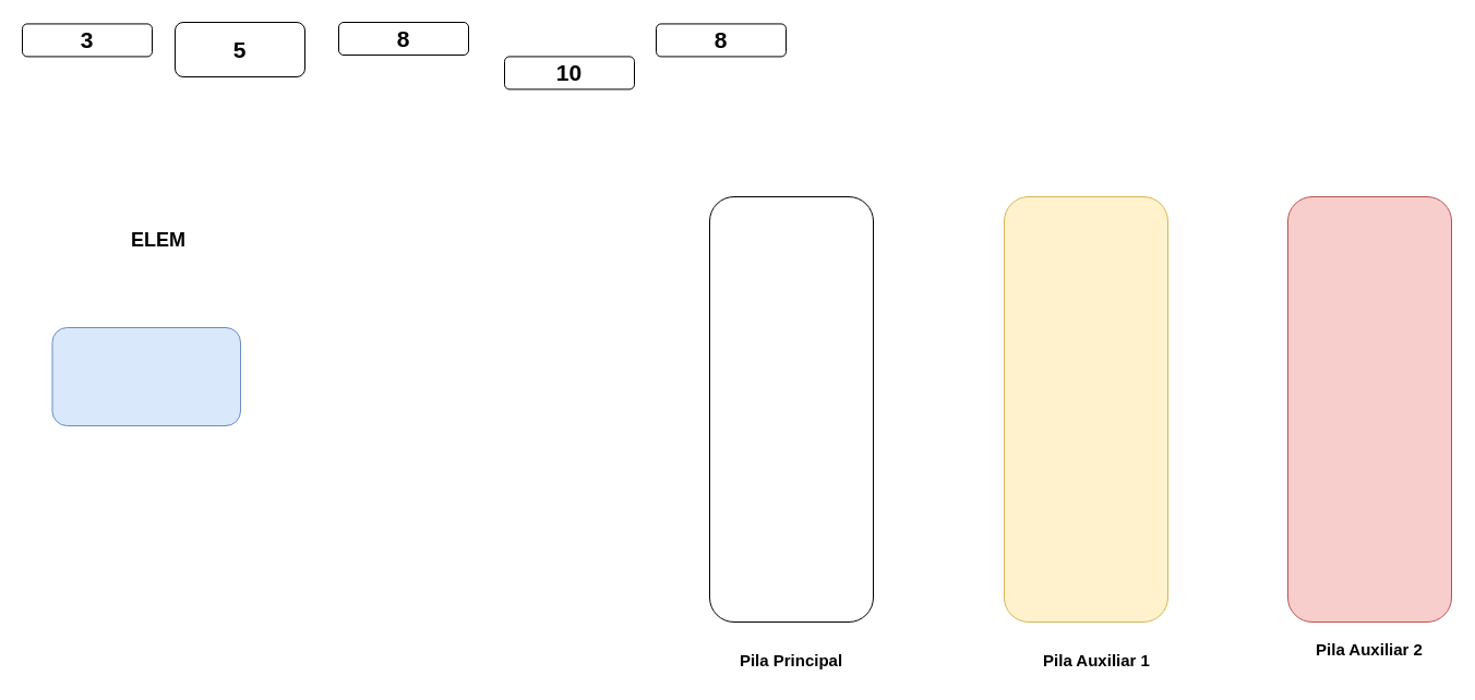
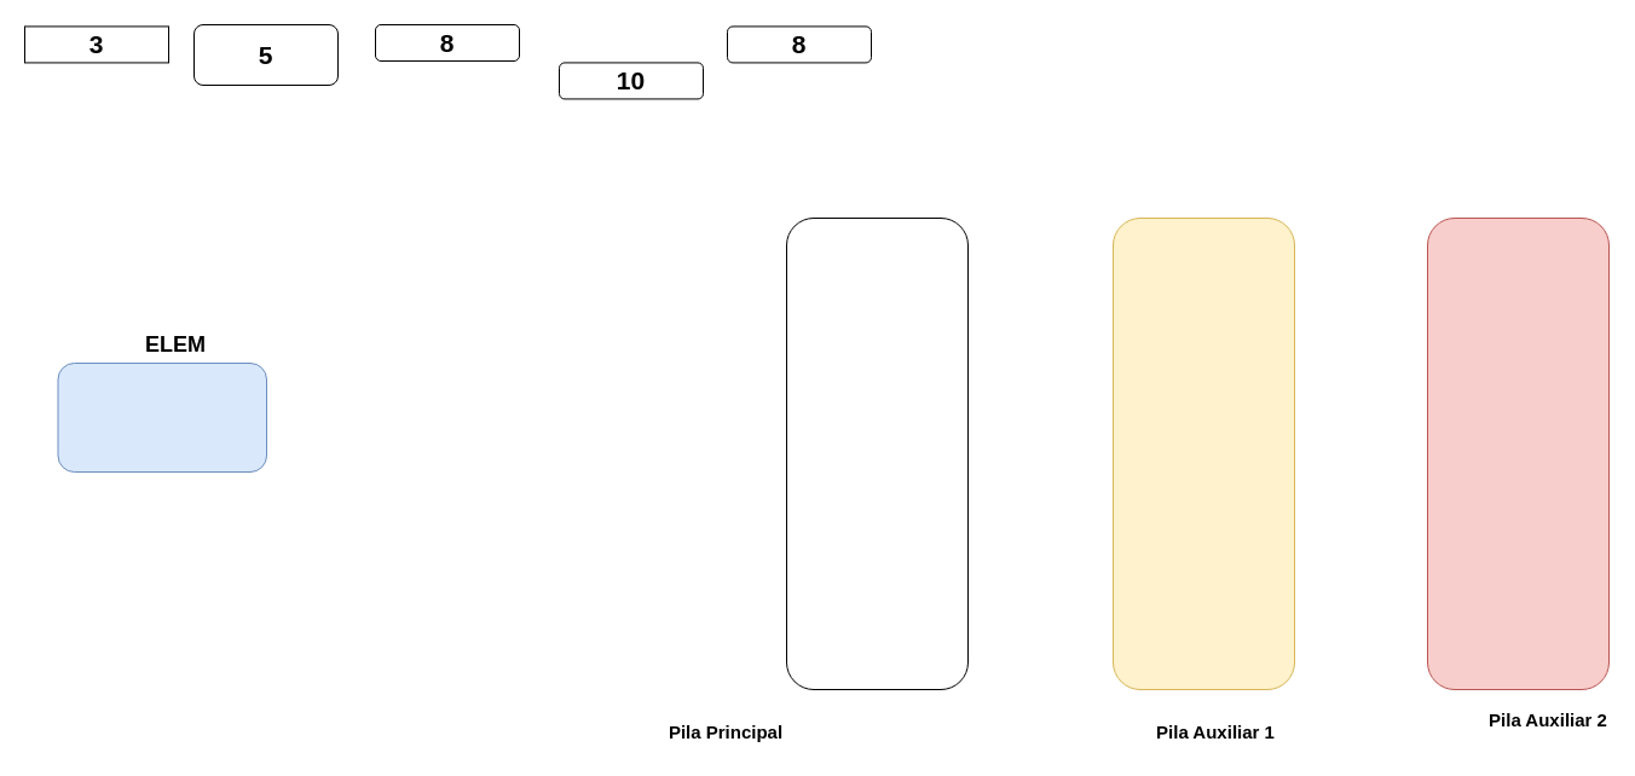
- <mxCell id="14" value="&lt;font style=&quot;font-size: 21px;&quot;&gt;&lt;b&gt;3&lt;/b&gt;&lt;/font&gt;" style="rounded=1;whiteSpace=wrap;html=1;" parent="1" vertex="1"><mxGeometry x="20" y="21.43" width="119" height="30" as="geometry" /></mxCell>
+ <mxCell id="14" value="&lt;font style=&quot;font-size: 21px;&quot;&gt;&lt;b&gt;3&lt;/b&gt;&lt;/font&gt;" style="whiteSpace=wrap;html=1;rounded=0;" parent="1" vertex="1"><mxGeometry x="20" y="21.43" width="119" height="30" as="geometry" /></mxCell>
- <mxCell id="15" value="&lt;font size=&quot;1&quot; style=&quot;&quot;&gt;&lt;b style=&quot;font-size: 18px;&quot;&gt;ELEM&lt;/b&gt;&lt;/font&gt;" style="text;html=1;align=center;verticalAlign=middle;whiteSpace=wrap;rounded=0;" parent="1" vertex="1"><mxGeometry x="90" y="205" width="110" height="30" as="geometry" /></mxCell>
+ <mxCell id="15" value="&lt;font size=&quot;1&quot; style=&quot;&quot;&gt;&lt;b style=&quot;font-size: 18px;&quot;&gt;ELEM&lt;/b&gt;&lt;/font&gt;" style="text;html=1;align=center;verticalAlign=middle;whiteSpace=wrap;rounded=0;" parent="1" vertex="1"><mxGeometry x="90" y="270" width="110" height="30" as="geometry" /></mxCell>
- <mxCell id="8" value="&lt;font style=&quot;font-size: 15px;&quot;&gt;&lt;b&gt;Pila Auxiliar 2&lt;/b&gt;&lt;/font&gt;" style="text;html=1;align=center;verticalAlign=middle;whiteSpace=wrap;rounded=0;" parent="1" vertex="1"><mxGeometry x="1200" y="580" width="110" height="30" as="geometry" /></mxCell>
+ <mxCell id="8" value="&lt;font style=&quot;font-size: 15px;&quot;&gt;&lt;b&gt;Pila Auxiliar 2&lt;/b&gt;&lt;/font&gt;" style="text;html=1;align=center;verticalAlign=middle;whiteSpace=wrap;rounded=0;" parent="1" vertex="1"><mxGeometry x="1225" y="580" width="110" height="30" as="geometry" /></mxCell>
- <mxCell id="6" value="&lt;font style=&quot;font-size: 15px;&quot;&gt;&lt;b&gt;Pila Principal&lt;/b&gt;&lt;/font&gt;" style="text;html=1;align=center;verticalAlign=middle;whiteSpace=wrap;rounded=0;" parent="1" vertex="1"><mxGeometry x="670" y="590" width="110" height="30" as="geometry" /></mxCell>
+ <mxCell id="6" value="&lt;font style=&quot;font-size: 15px;&quot;&gt;&lt;b&gt;Pila Principal&lt;/b&gt;&lt;/font&gt;" style="text;html=1;align=center;verticalAlign=middle;whiteSpace=wrap;rounded=0;" parent="1" vertex="1"><mxGeometry x="545" y="590" width="110" height="30" as="geometry" /></mxCell>
